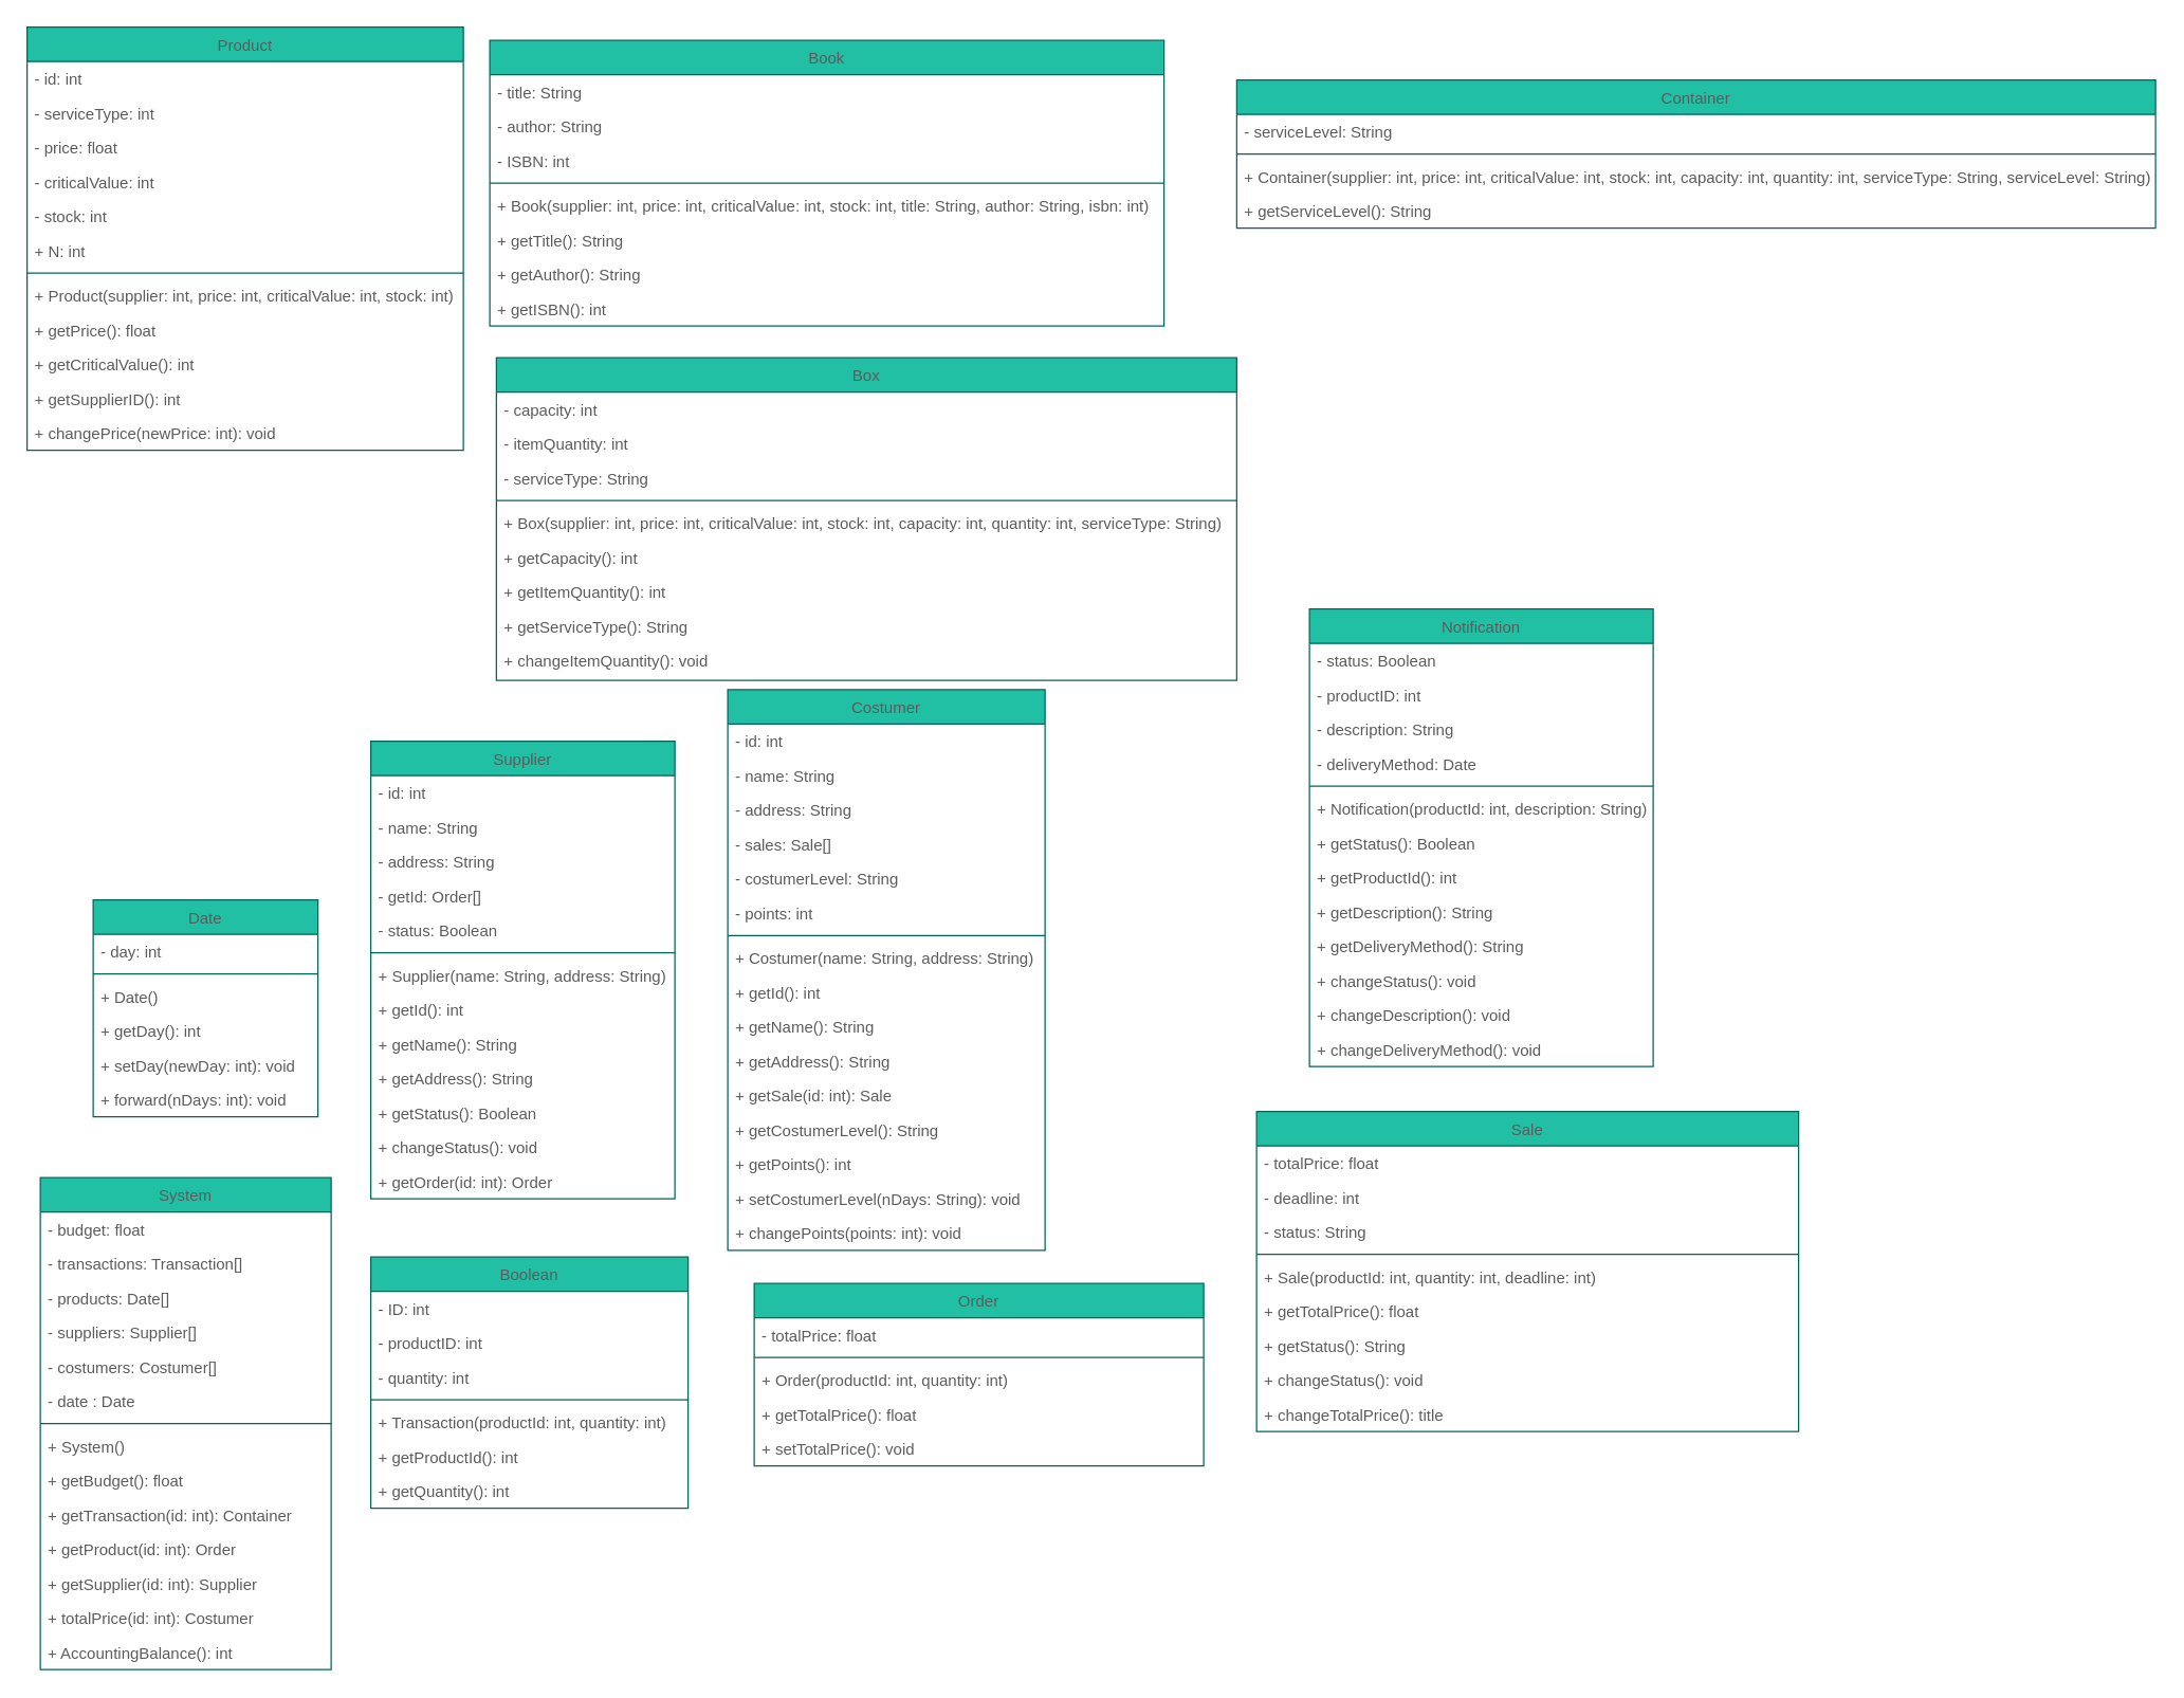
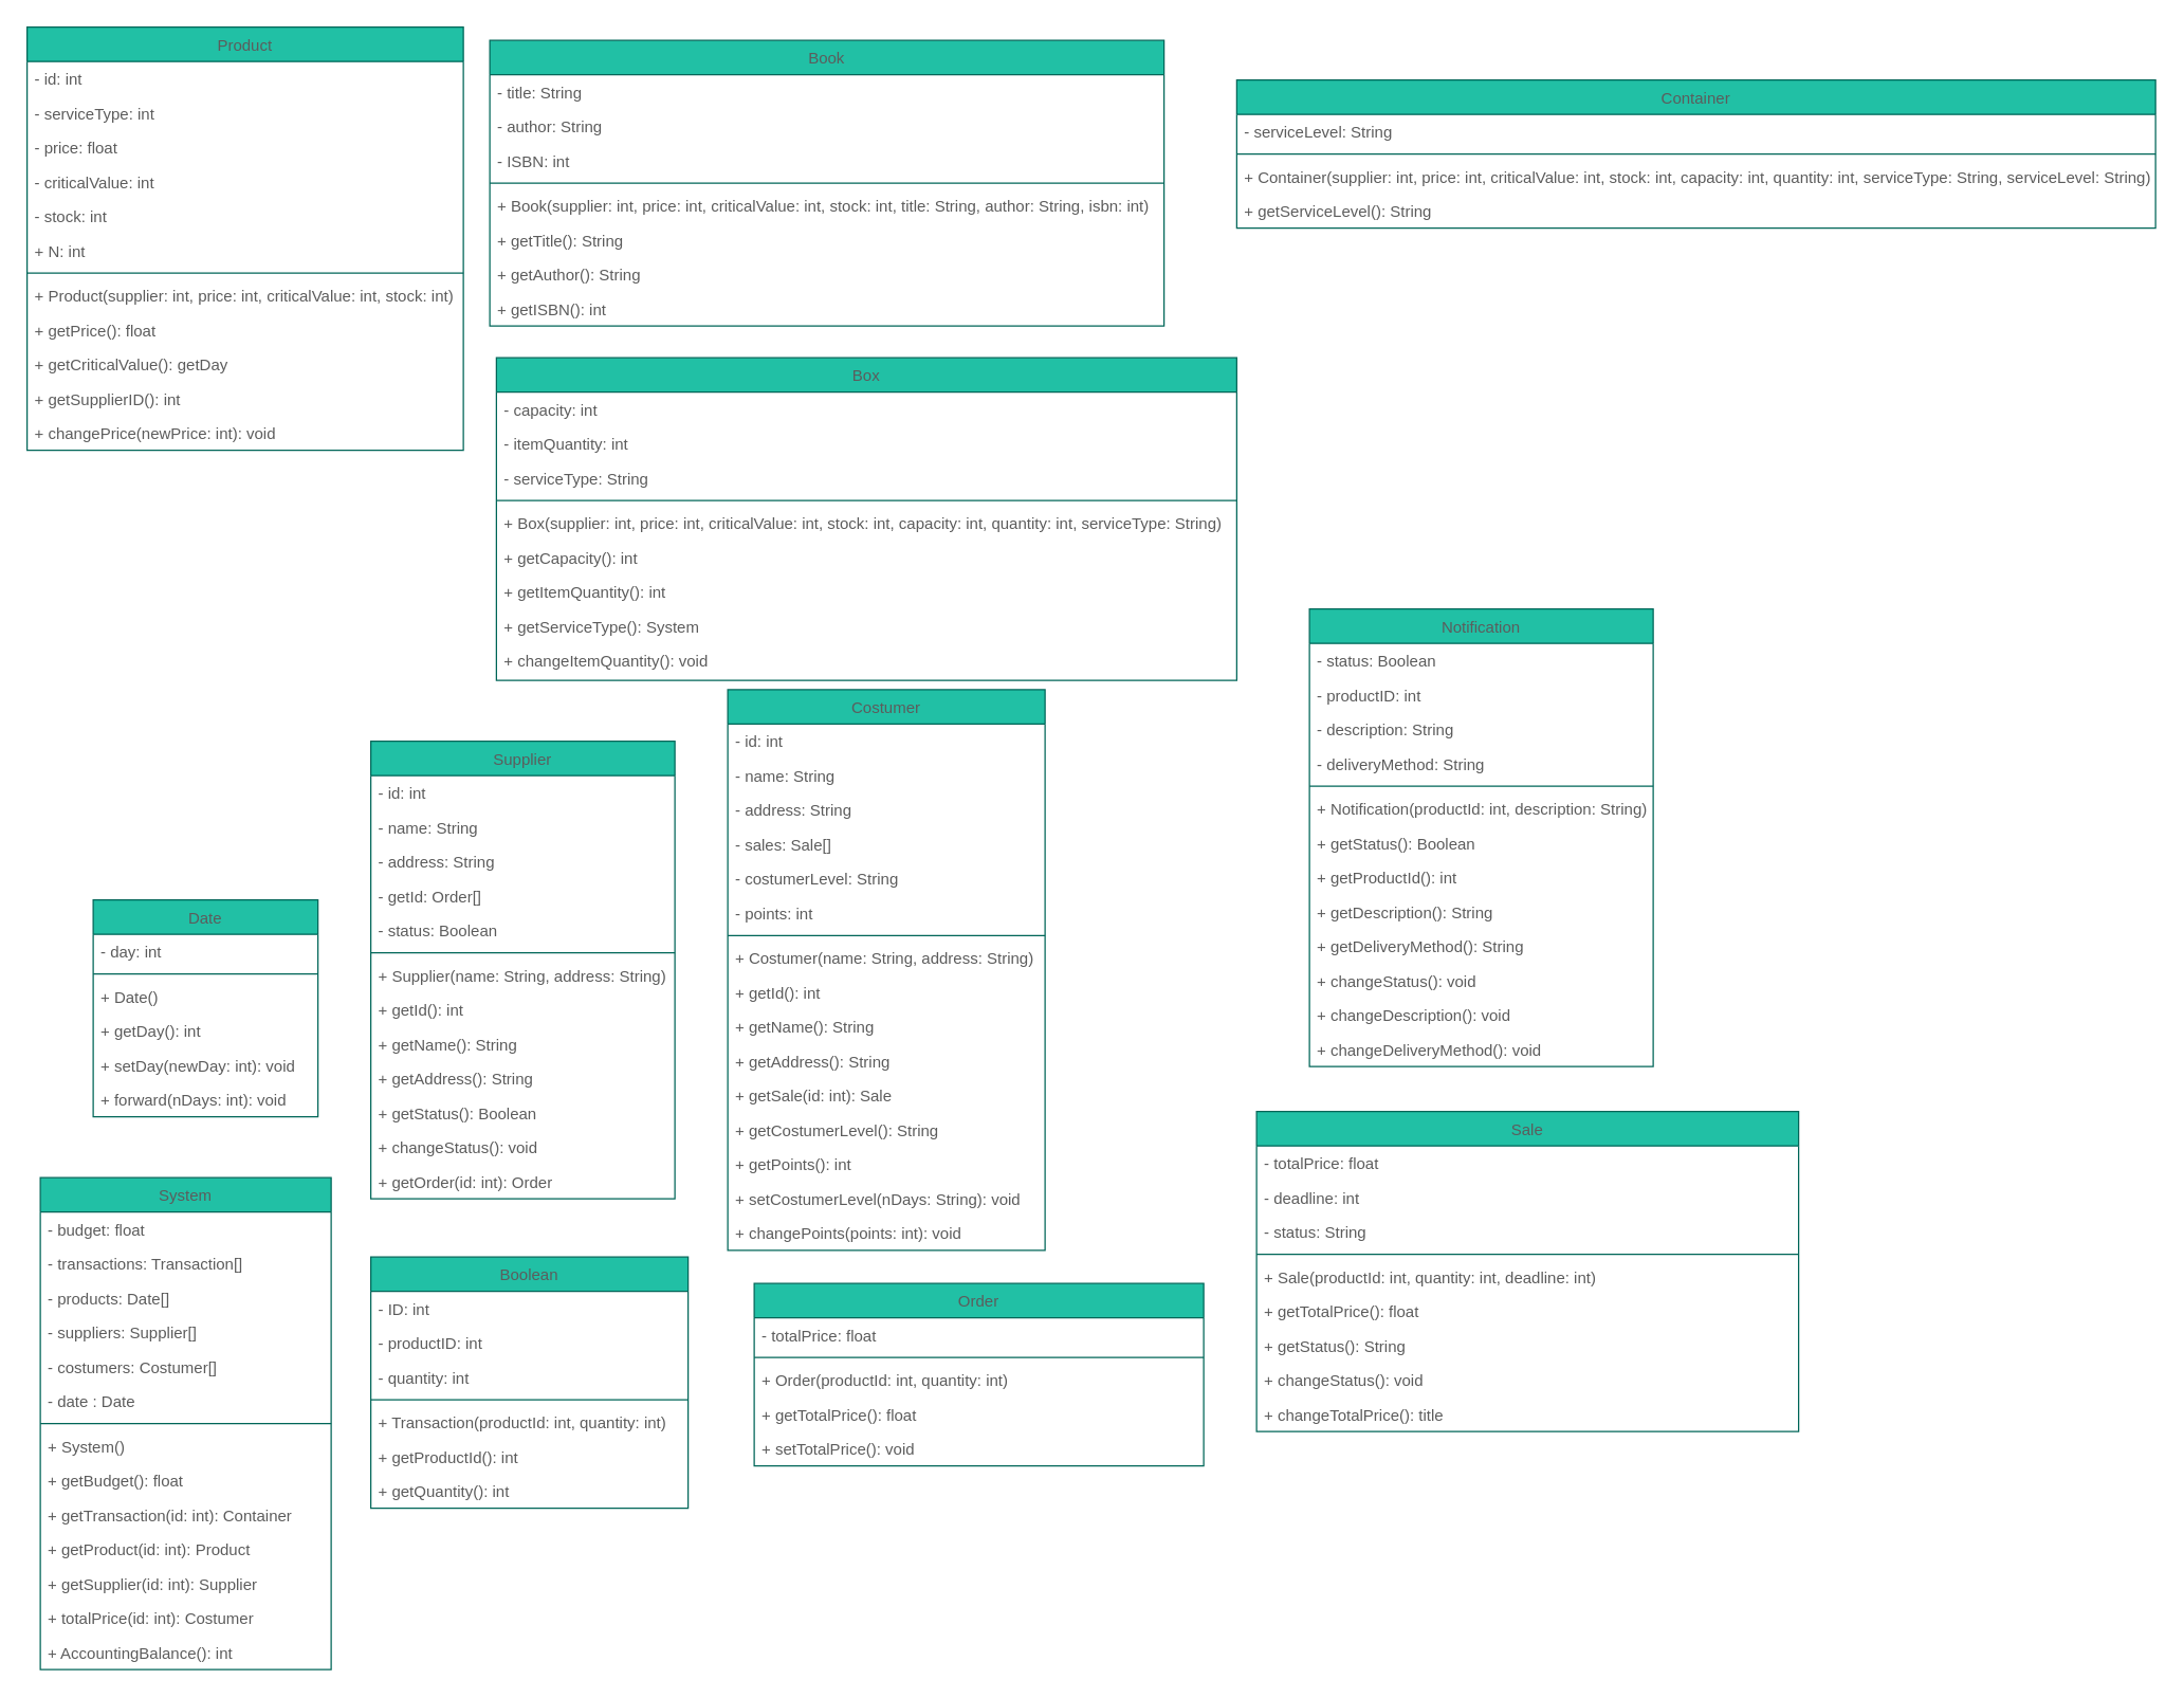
- <mxCell id="12" value="+ getCriticalValue(): int" style="text;align=left;verticalAlign=top;spacingLeft=4;spacingRight=4;overflow=hidden;rotatable=0;points=[[0,0.5],[1,0.5]];portConstraint=eastwest;fontColor=#5C5C5C;" parent="2" vertex="1"><mxGeometry y="242" width="330" height="26" as="geometry" /></mxCell>
+ <mxCell id="12" value="+ getCriticalValue(): getDay" style="text;align=left;verticalAlign=top;spacingLeft=4;spacingRight=4;overflow=hidden;rotatable=0;points=[[0,0.5],[1,0.5]];portConstraint=eastwest;fontColor=#5C5C5C;" parent="2" vertex="1"><mxGeometry y="242" width="330" height="26" as="geometry" /></mxCell>
- <mxCell id="37" value="+ getServiceType(): String" style="text;align=left;verticalAlign=top;spacingLeft=4;spacingRight=4;overflow=hidden;rotatable=0;points=[[0,0.5],[1,0.5]];portConstraint=eastwest;fontStyle=0;fontColor=#5C5C5C;" parent="29" vertex="1"><mxGeometry y="190" width="560" height="26" as="geometry" /></mxCell>
+ <mxCell id="37" value="+ getServiceType(): System" style="text;align=left;verticalAlign=top;spacingLeft=4;spacingRight=4;overflow=hidden;rotatable=0;points=[[0,0.5],[1,0.5]];portConstraint=eastwest;fontStyle=0;fontColor=#5C5C5C;" parent="29" vertex="1"><mxGeometry y="190" width="560" height="26" as="geometry" /></mxCell>
- <mxCell id="43" value="- deliveryMethod: Date" style="text;align=left;verticalAlign=top;spacingLeft=4;spacingRight=4;overflow=hidden;rotatable=0;points=[[0,0.5],[1,0.5]];portConstraint=eastwest;rounded=0;shadow=0;html=0;fontColor=#5C5C5C;" parent="39" vertex="1"><mxGeometry y="104" width="260" height="26" as="geometry" /></mxCell>
+ <mxCell id="43" value="- deliveryMethod: String" style="text;align=left;verticalAlign=top;spacingLeft=4;spacingRight=4;overflow=hidden;rotatable=0;points=[[0,0.5],[1,0.5]];portConstraint=eastwest;rounded=0;shadow=0;html=0;fontColor=#5C5C5C;" parent="39" vertex="1"><mxGeometry y="104" width="260" height="26" as="geometry" /></mxCell>
- <mxCell id="81" value="+ getProduct(id: int): Order" style="text;align=left;verticalAlign=top;spacingLeft=4;spacingRight=4;overflow=hidden;rotatable=0;points=[[0,0.5],[1,0.5]];portConstraint=eastwest;fontColor=#5C5C5C;" parent="70" vertex="1"><mxGeometry y="268" width="220" height="26" as="geometry" /></mxCell>
+ <mxCell id="81" value="+ getProduct(id: int): Product" style="text;align=left;verticalAlign=top;spacingLeft=4;spacingRight=4;overflow=hidden;rotatable=0;points=[[0,0.5],[1,0.5]];portConstraint=eastwest;fontColor=#5C5C5C;" parent="70" vertex="1"><mxGeometry y="268" width="220" height="26" as="geometry" /></mxCell>
